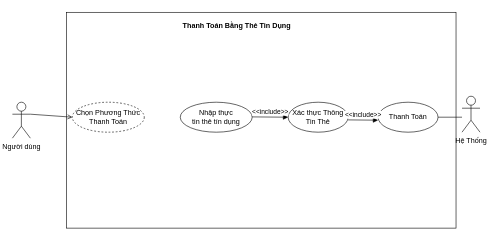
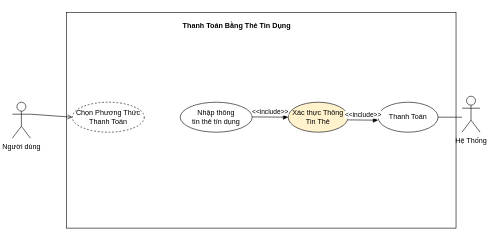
- <mxCell id="6" value="Nhập thực &lt;br&gt;tin thẻ tín dụng" style="ellipse;whiteSpace=wrap;html=1;" vertex="1" parent="1"><mxGeometry x="300" y="170" width="120" height="50" as="geometry" /></mxCell>
+ <mxCell id="6" value="Nhập thông &lt;br&gt;tin thẻ tín dụng" style="ellipse;whiteSpace=wrap;html=1;" vertex="1" parent="1"><mxGeometry x="300" y="170" width="120" height="50" as="geometry" /></mxCell>
- <mxCell id="9" value="Xác thực Thông Tin Thẻ" style="ellipse;whiteSpace=wrap;html=1;" vertex="1" parent="1"><mxGeometry x="480" y="170" width="100" height="50" as="geometry" /></mxCell>
+ <mxCell id="9" value="Xác thực Thông Tin Thẻ" style="ellipse;whiteSpace=wrap;html=1;fillColor=#fff2cc;" vertex="1" parent="1"><mxGeometry x="480" y="170" width="100" height="50" as="geometry" /></mxCell>
